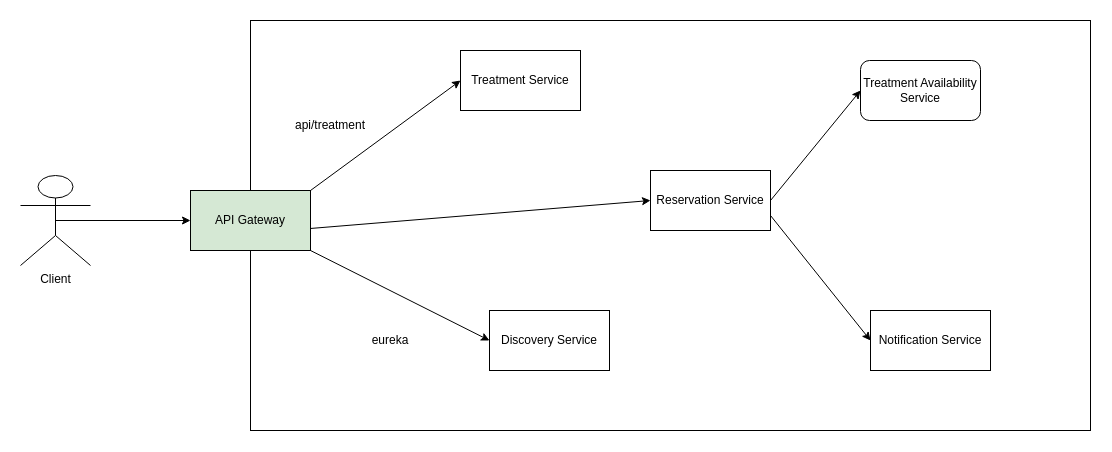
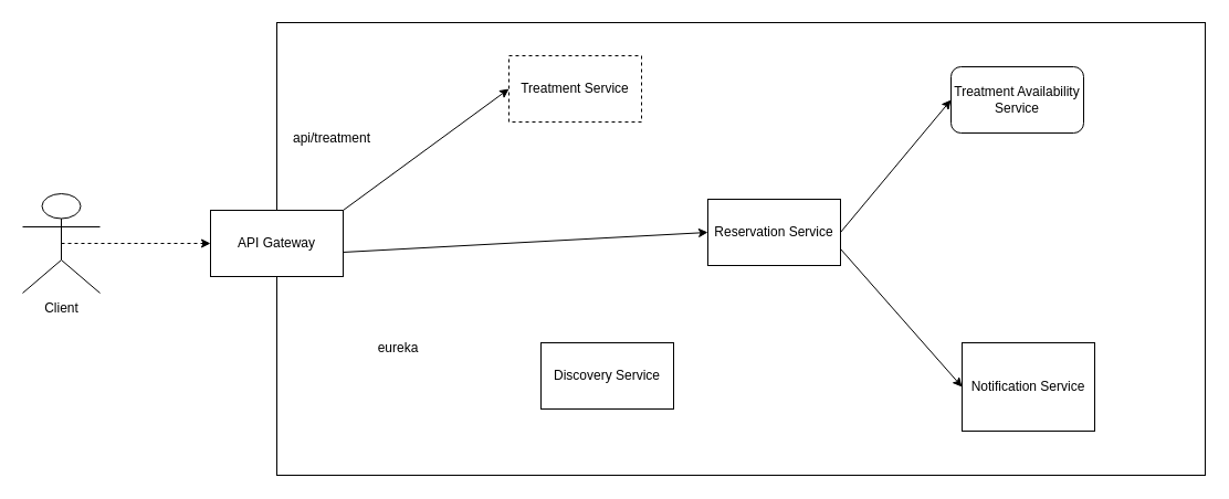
- <mxCell id="3" value="Treatment Service" style="rounded=0;whiteSpace=wrap;html=1;" vertex="1" parent="1"><mxGeometry x="460" y="50" width="120" height="60" as="geometry" /></mxCell>
+ <mxCell id="3" value="Treatment Service" style="rounded=0;whiteSpace=wrap;html=1;dashed=1;" vertex="1" parent="1"><mxGeometry x="460" y="50" width="120" height="60" as="geometry" /></mxCell>
- <mxCell id="16" value="api/treatment" style="text;html=1;strokeColor=none;fillColor=none;align=center;verticalAlign=middle;whiteSpace=wrap;rounded=0;" vertex="1" parent="1"><mxGeometry x="300" y="110" width="60" height="30" as="geometry" /></mxCell>
+ <mxCell id="16" value="api/treatment" style="text;html=1;strokeColor=none;fillColor=none;align=center;verticalAlign=middle;whiteSpace=wrap;rounded=0;" vertex="1" parent="1"><mxGeometry x="270" y="110" width="60" height="30" as="geometry" /></mxCell>
- <mxCell id="5" value="Reservation Service" style="rounded=0;whiteSpace=wrap;html=1;" vertex="1" parent="1"><mxGeometry x="650" y="170" width="120" height="60" as="geometry" /></mxCell>
+ <mxCell id="5" value="Reservation Service" style="rounded=0;whiteSpace=wrap;html=1;" vertex="1" parent="1"><mxGeometry x="640" y="180" width="120" height="60" as="geometry" /></mxCell>
- <mxCell id="10" value="" style="endArrow=classic;html=1;rounded=0;exitX=0.5;exitY=0.5;exitDx=0;exitDy=0;exitPerimeter=0;entryX=0;entryY=0.5;entryDx=0;entryDy=0;" edge="1" parent="1" source="9" target="8"><mxGeometry width="50" height="50" relative="1" as="geometry"><mxPoint x="510" y="270" as="sourcePoint" /><mxPoint x="560" y="220" as="targetPoint" /></mxGeometry></mxCell>
+ <mxCell id="10" value="" style="endArrow=classic;html=1;rounded=0;exitX=0.5;exitY=0.5;exitDx=0;exitDy=0;exitPerimeter=0;entryX=0;entryY=0.5;entryDx=0;entryDy=0;dashed=1;" edge="1" parent="1" source="9" target="8"><mxGeometry width="50" height="50" relative="1" as="geometry"><mxPoint x="510" y="270" as="sourcePoint" /><mxPoint x="560" y="220" as="targetPoint" /></mxGeometry></mxCell>
- <mxCell id="8" value="API Gateway" style="rounded=0;whiteSpace=wrap;html=1;fillColor=#d5e8d4;" vertex="1" parent="1"><mxGeometry x="190" y="190" width="120" height="60" as="geometry" /></mxCell>
+ <mxCell id="8" value="API Gateway" style="rounded=0;whiteSpace=wrap;html=1;" vertex="1" parent="1"><mxGeometry x="190" y="190" width="120" height="60" as="geometry" /></mxCell>
- <mxCell id="13" value="" style="endArrow=classic;html=1;rounded=0;exitX=1;exitY=1;exitDx=0;exitDy=0;entryX=0;entryY=0.5;entryDx=0;entryDy=0;" edge="1" parent="1" source="8" target="6"><mxGeometry width="50" height="50" relative="1" as="geometry"><mxPoint x="510" y="270" as="sourcePoint" /><mxPoint x="560" y="220" as="targetPoint" /></mxGeometry></mxCell>
- <mxCell id="17" value="eureka" style="text;html=1;strokeColor=none;fillColor=none;align=center;verticalAlign=middle;whiteSpace=wrap;rounded=0;" vertex="1" parent="1"><mxGeometry x="360" y="325" width="60" height="30" as="geometry" /></mxCell>
+ <mxCell id="17" value="eureka" style="text;html=1;strokeColor=none;fillColor=none;align=center;verticalAlign=middle;whiteSpace=wrap;rounded=0;" vertex="1" parent="1"><mxGeometry x="330" y="300" width="60" height="30" as="geometry" /></mxCell>
- <mxCell id="4" value="Notification Service" style="rounded=0;whiteSpace=wrap;html=1;" vertex="1" parent="1"><mxGeometry x="870" y="310" width="120" height="60" as="geometry" /></mxCell>
+ <mxCell id="4" value="Notification Service" style="rounded=0;whiteSpace=wrap;html=1;" vertex="1" parent="1"><mxGeometry x="870" y="310" width="120" height="80" as="geometry" /></mxCell>
